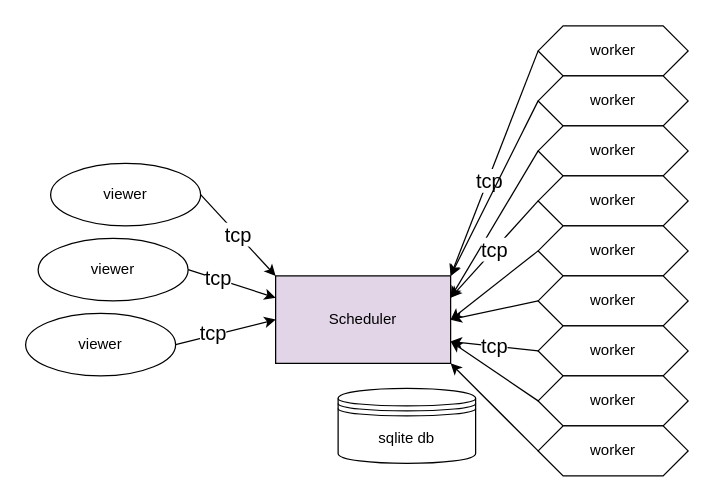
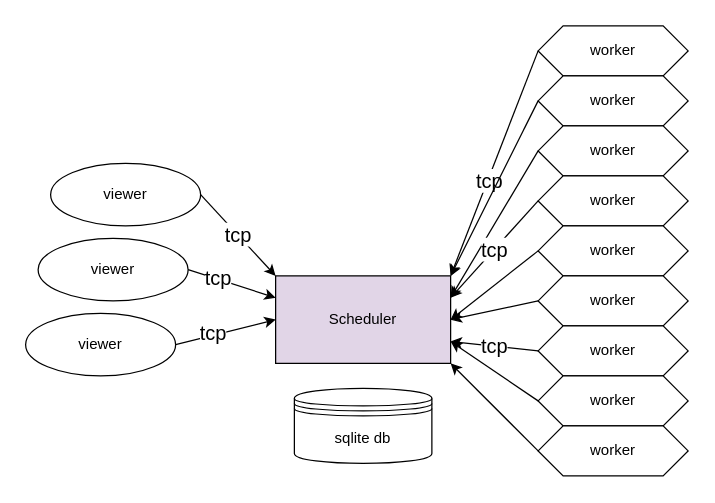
- <mxCell id="3" value="sqlite db" style="shape=datastore;whiteSpace=wrap;html=1;" parent="1" vertex="1"><mxGeometry x="270" y="310" width="110" height="60" as="geometry" /></mxCell>
+ <mxCell id="3" value="sqlite db" style="shape=datastore;whiteSpace=wrap;html=1;" parent="1" vertex="1"><mxGeometry x="235" y="310" width="110" height="60" as="geometry" /></mxCell>
